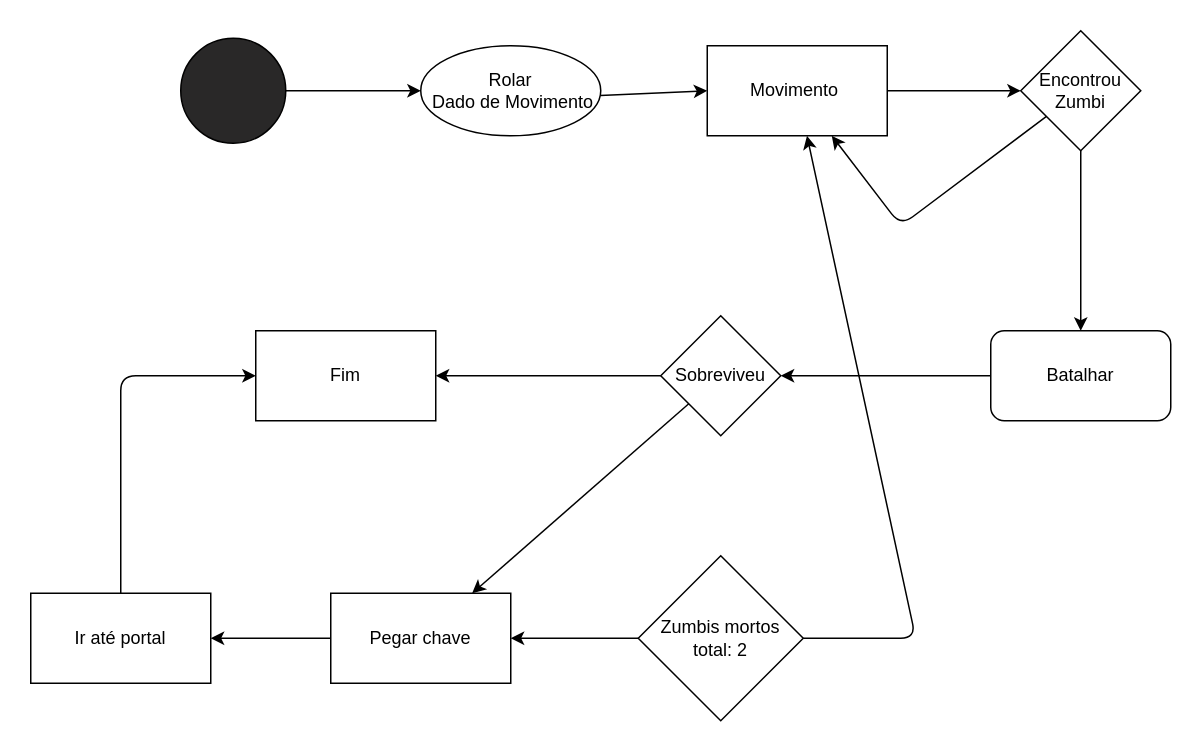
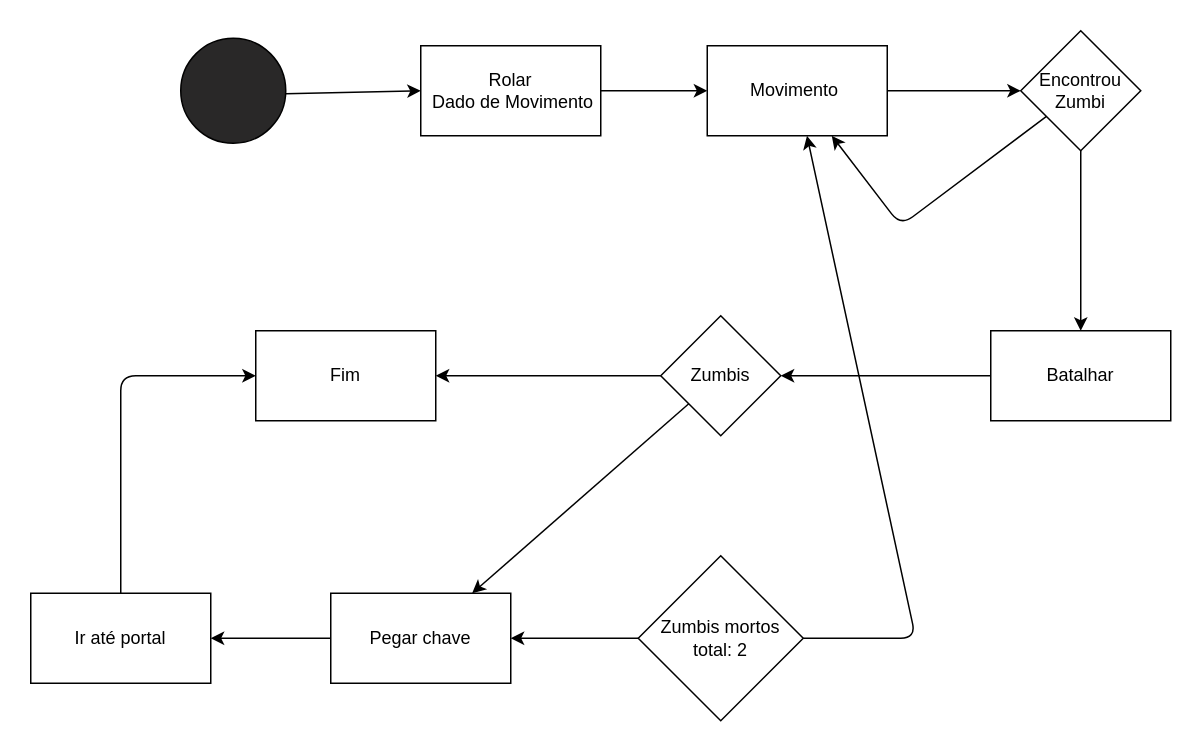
- <mxCell id="5" value="Rolar&lt;br&gt;&amp;nbsp;Dado de Movimento" style="ellipse;whiteSpace=wrap;html=1;" parent="1" vertex="1"><mxGeometry x="280" y="30" width="120" height="60" as="geometry" /></mxCell>
+ <mxCell id="5" value="Rolar&lt;br&gt;&amp;nbsp;Dado de Movimento" style="whiteSpace=wrap;html=1;" parent="1" vertex="1"><mxGeometry x="280" y="30" width="120" height="60" as="geometry" /></mxCell>
- <mxCell id="15" value="Sobreviveu" style="rhombus;whiteSpace=wrap;html=1;" parent="1" vertex="1"><mxGeometry x="440" y="210" width="80" height="80" as="geometry" /></mxCell>
+ <mxCell id="15" value="Zumbis" style="rhombus;whiteSpace=wrap;html=1;" parent="1" vertex="1"><mxGeometry x="440" y="210" width="80" height="80" as="geometry" /></mxCell>
- <mxCell id="12" value="Batalhar" style="whiteSpace=wrap;html=1;rounded=1;" parent="1" vertex="1"><mxGeometry x="660" y="220" width="120" height="60" as="geometry" /></mxCell>
+ <mxCell id="12" value="Batalhar" style="whiteSpace=wrap;html=1;" parent="1" vertex="1"><mxGeometry x="660" y="220" width="120" height="60" as="geometry" /></mxCell>
